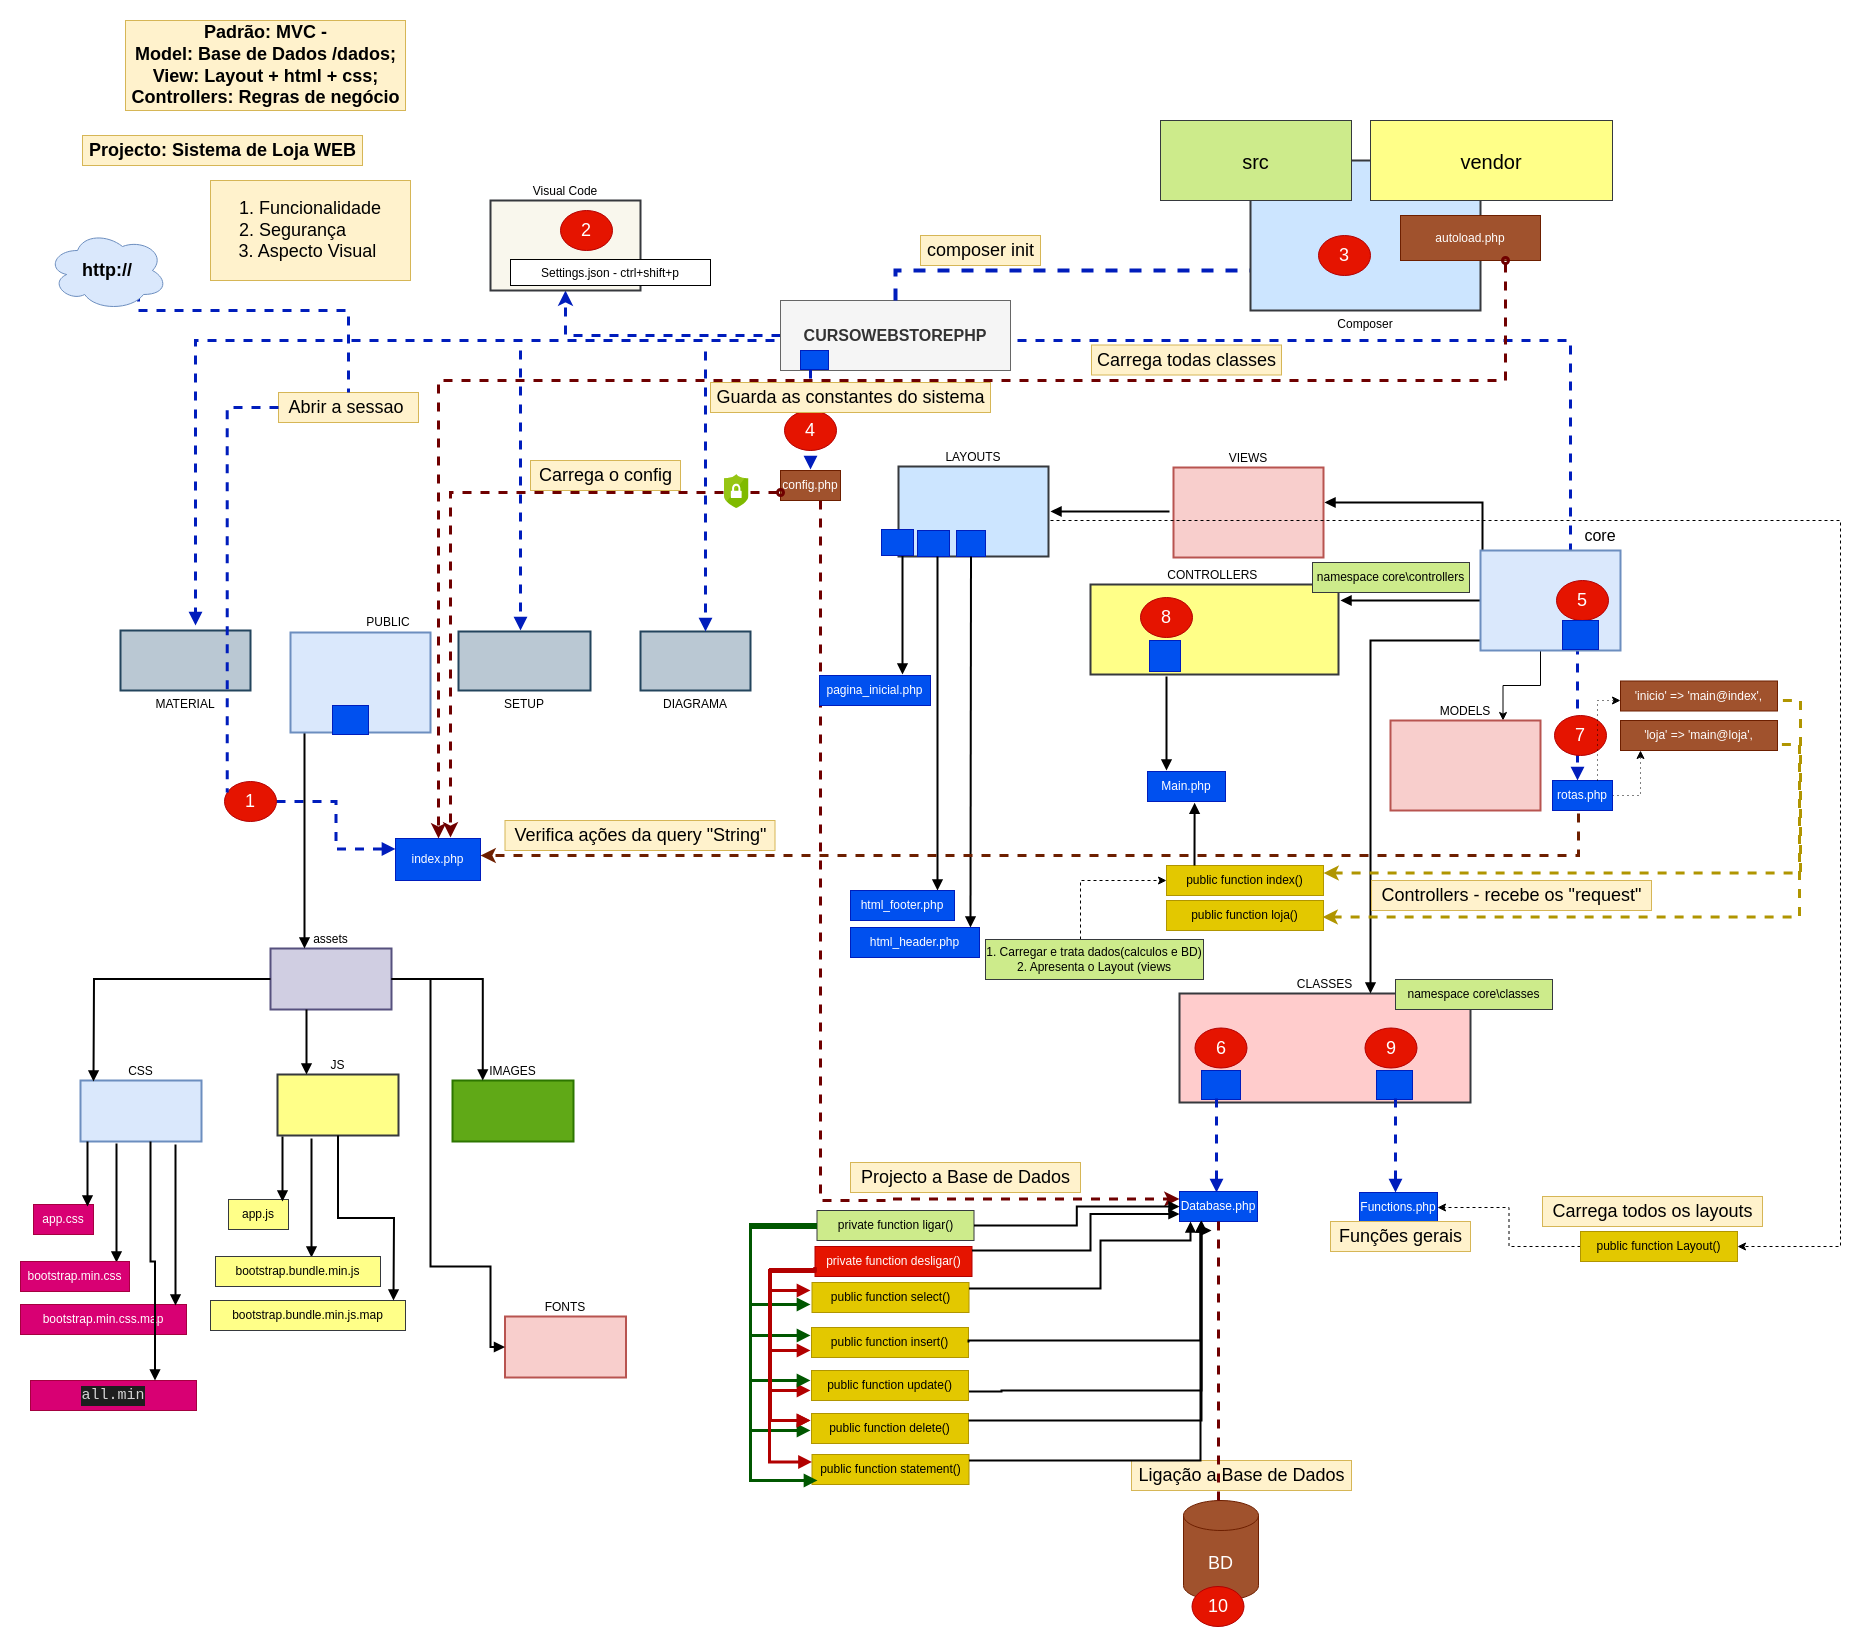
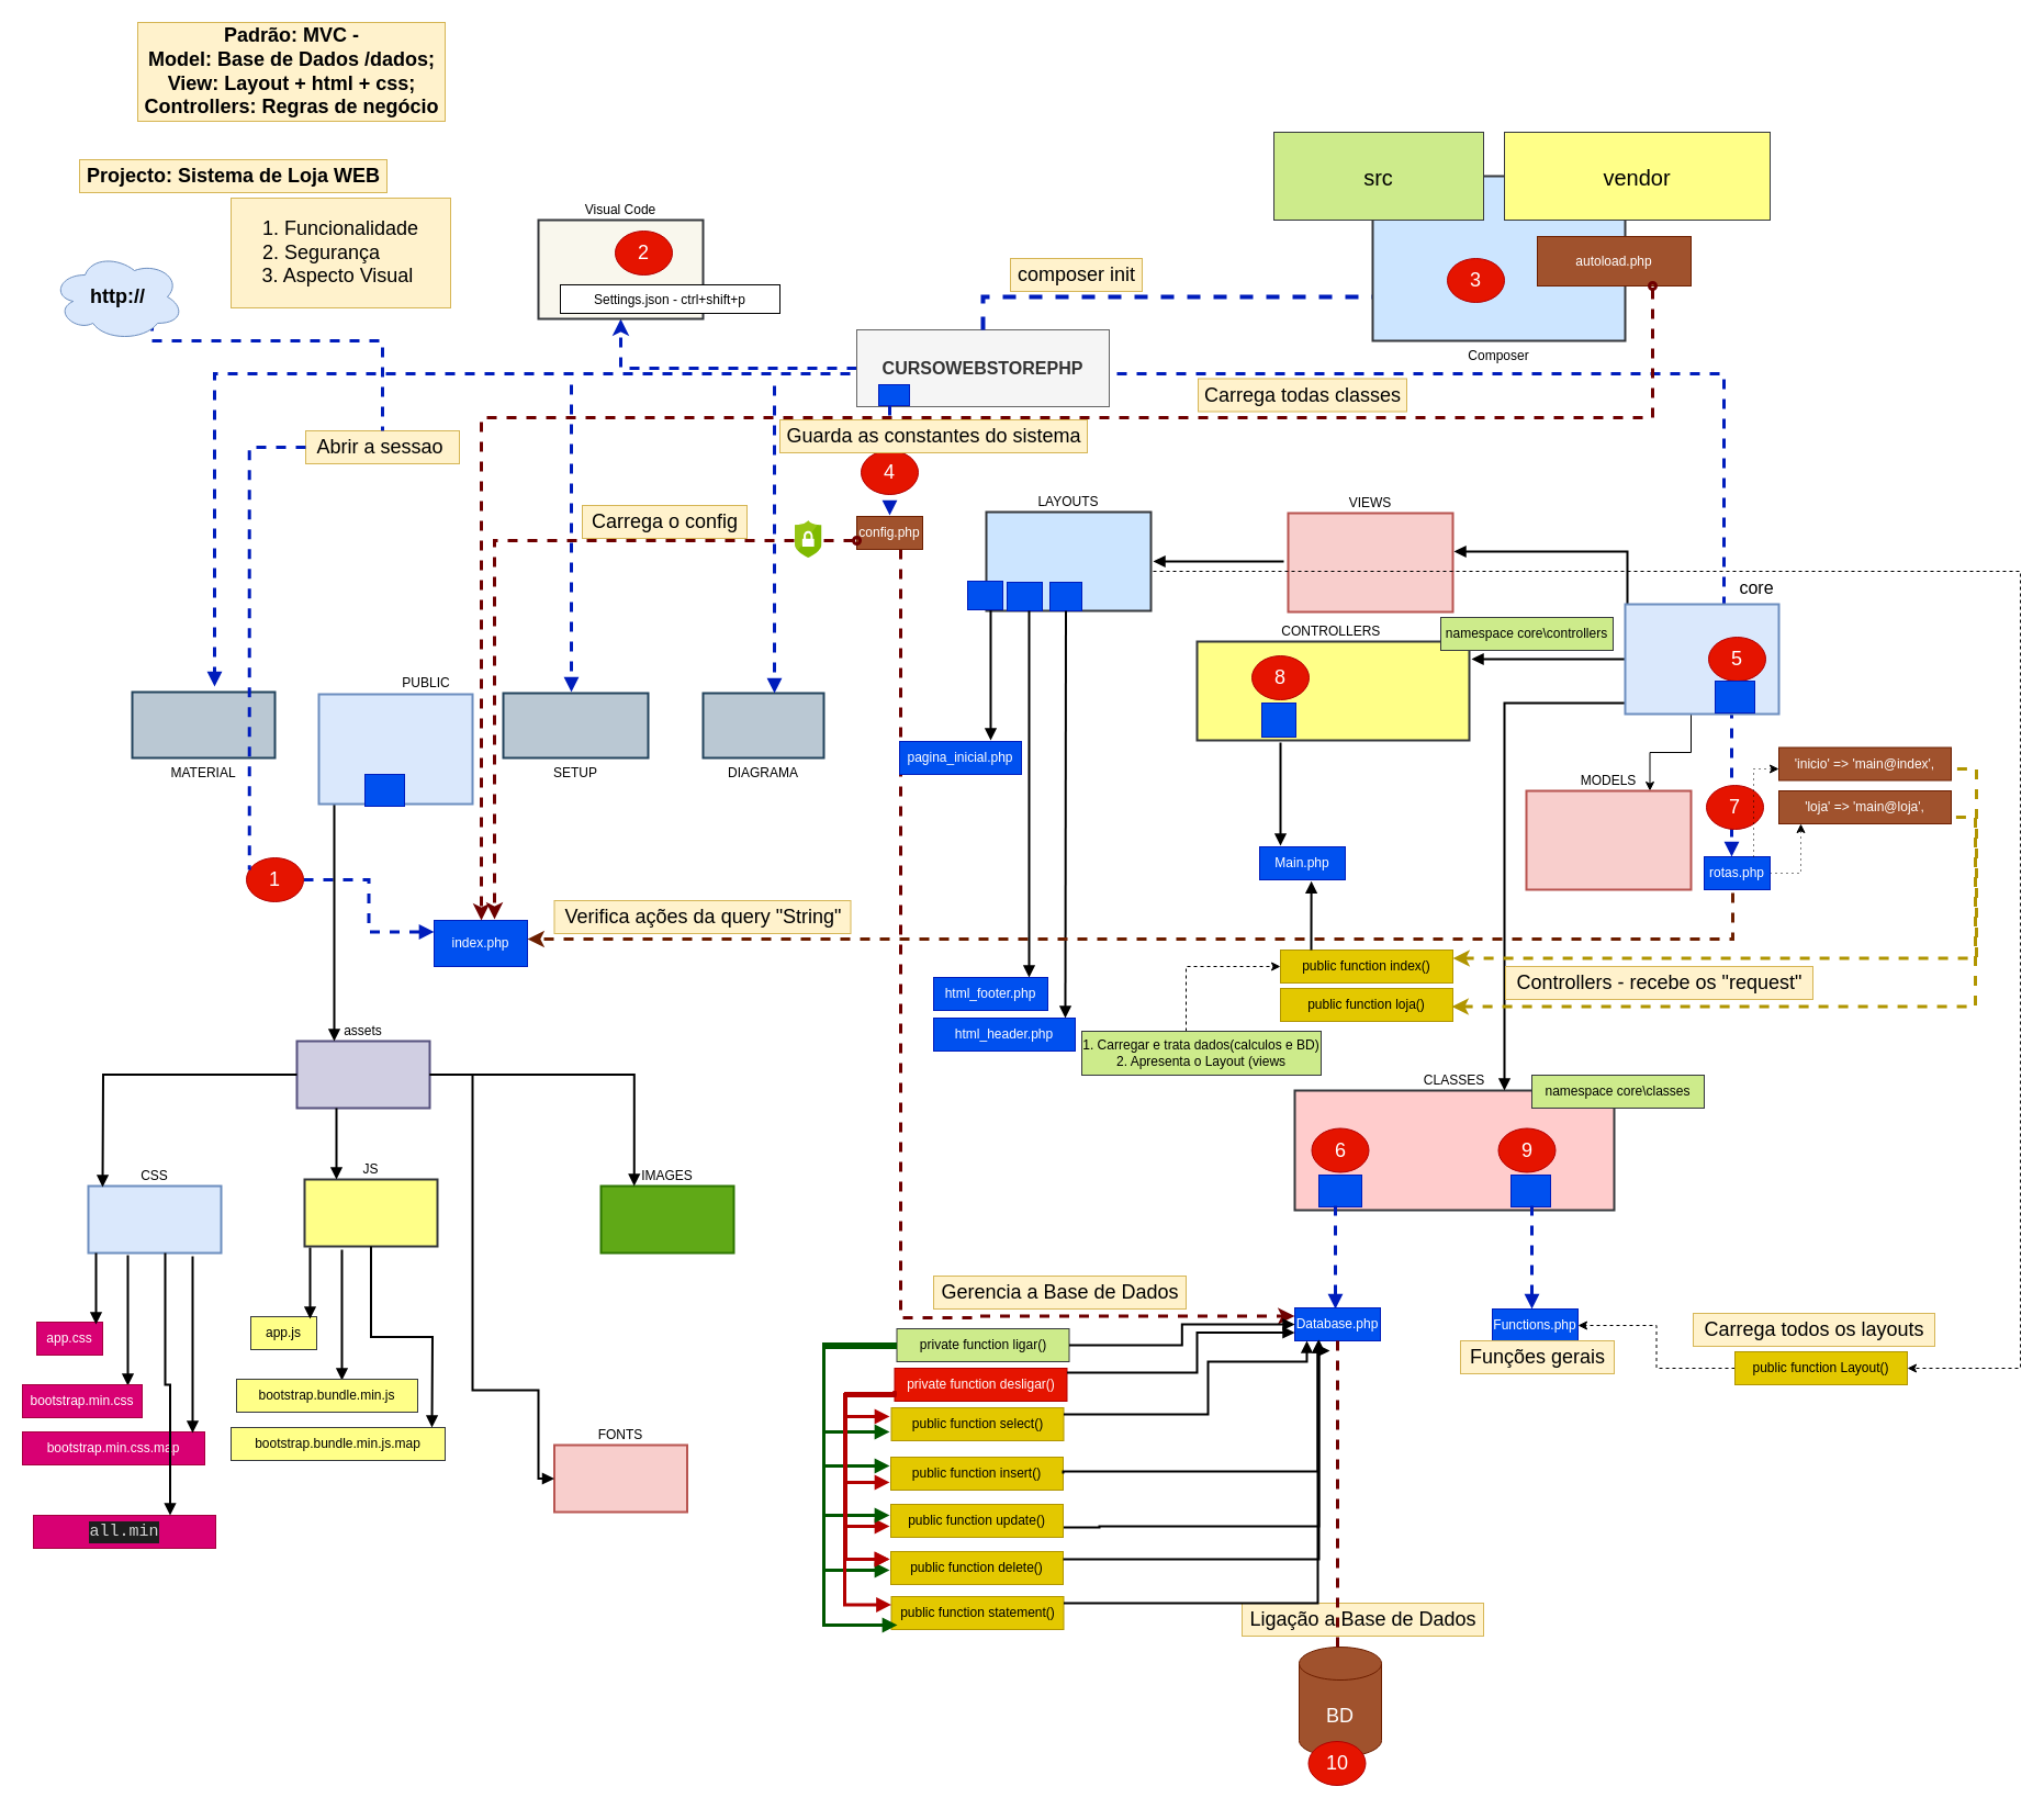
- <mxCell id="97" value="Projecto: Sistema de Loja WEB" style="text;html=1;align=center;verticalAlign=middle;resizable=0;points=[];autosize=1;strokeColor=#d6b656;fillColor=#fff2cc;fontSize=18;fontStyle=1" parent="1" vertex="1"><mxGeometry x="82" y="135" width="280" height="30" as="geometry" /></mxCell>
+ <mxCell id="97" value="Projecto: Sistema de Loja WEB" style="text;html=1;align=center;verticalAlign=middle;resizable=0;points=[];autosize=1;strokeColor=#d6b656;fillColor=#fff2cc;fontSize=18;fontStyle=1" parent="1" vertex="1"><mxGeometry x="72" y="145" width="280" height="30" as="geometry" /></mxCell>
- <mxCell id="50" value="IMAGES" style="strokeWidth=2;dashed=0;align=center;fontSize=12;shape=rect;verticalLabelPosition=top;verticalAlign=bottom;fillColor=#60a917;labelPosition=center;strokeColor=#2D7600;fontColor=#000000;fontStyle=0" parent="1" vertex="1"><mxGeometry x="452" y="1080" width="121" height="61" as="geometry" /></mxCell>
+ <mxCell id="50" value="IMAGES" style="strokeWidth=2;dashed=0;align=center;fontSize=12;shape=rect;verticalLabelPosition=top;verticalAlign=bottom;fillColor=#60a917;labelPosition=center;strokeColor=#2D7600;fontColor=#000000;fontStyle=0" parent="1" vertex="1"><mxGeometry x="547" y="1080" width="121" height="61" as="geometry" /></mxCell>
- <mxCell id="91" value="Projecto a Base de Dados" style="text;html=1;align=center;verticalAlign=middle;resizable=0;points=[];autosize=1;strokeColor=#d6b656;fillColor=#fff2cc;fontSize=18;" parent="1" vertex="1"><mxGeometry x="850" y="1162" width="230" height="30" as="geometry" /></mxCell>
+ <mxCell id="91" value="Gerencia a Base de Dados" style="text;html=1;align=center;verticalAlign=middle;resizable=0;points=[];autosize=1;strokeColor=#d6b656;fillColor=#fff2cc;fontSize=18;" parent="1" vertex="1"><mxGeometry x="850" y="1162" width="230" height="30" as="geometry" /></mxCell>
